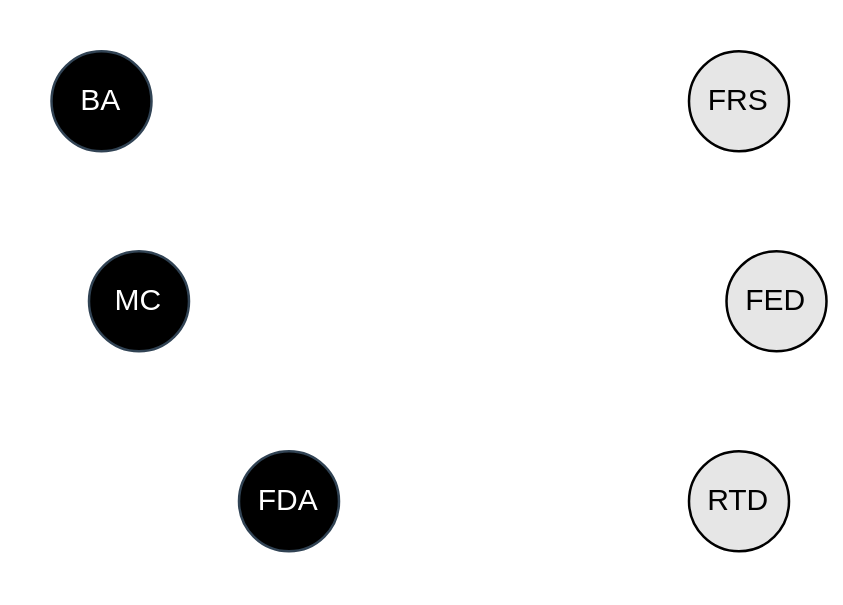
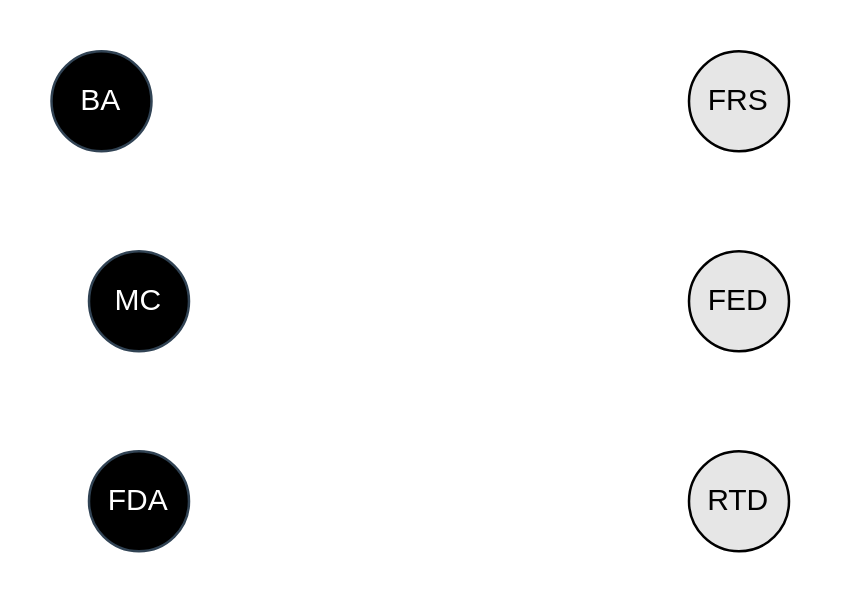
- <mxCell id="6" value="FED" style="ellipse;whiteSpace=wrap;html=1;aspect=fixed;fillColor=#E6E6E6;" vertex="1" parent="1"><mxGeometry x="290" y="100" width="40" height="40" as="geometry" /></mxCell>
+ <mxCell id="6" value="FED" style="ellipse;whiteSpace=wrap;html=1;aspect=fixed;fillColor=#E6E6E6;" vertex="1" parent="1"><mxGeometry x="275" y="100" width="40" height="40" as="geometry" /></mxCell>
- <mxCell id="4" value="FDA" style="ellipse;whiteSpace=wrap;html=1;aspect=fixed;fillColor=#000000;strokeColor=#314354;fontColor=#ffffff;" vertex="1" parent="1"><mxGeometry x="95" y="180" width="40" height="40" as="geometry" /></mxCell>
+ <mxCell id="4" value="FDA" style="ellipse;whiteSpace=wrap;html=1;aspect=fixed;fillColor=#000000;strokeColor=#314354;fontColor=#ffffff;" vertex="1" parent="1"><mxGeometry x="35" y="180" width="40" height="40" as="geometry" /></mxCell>
